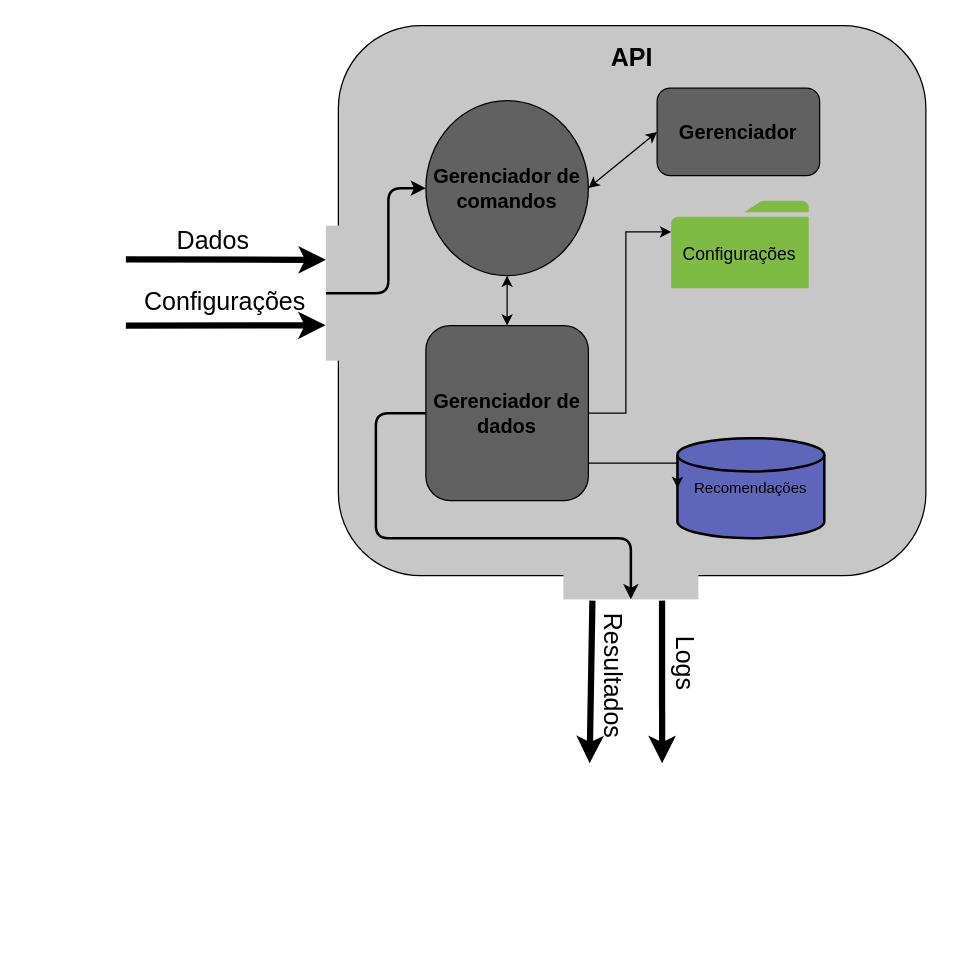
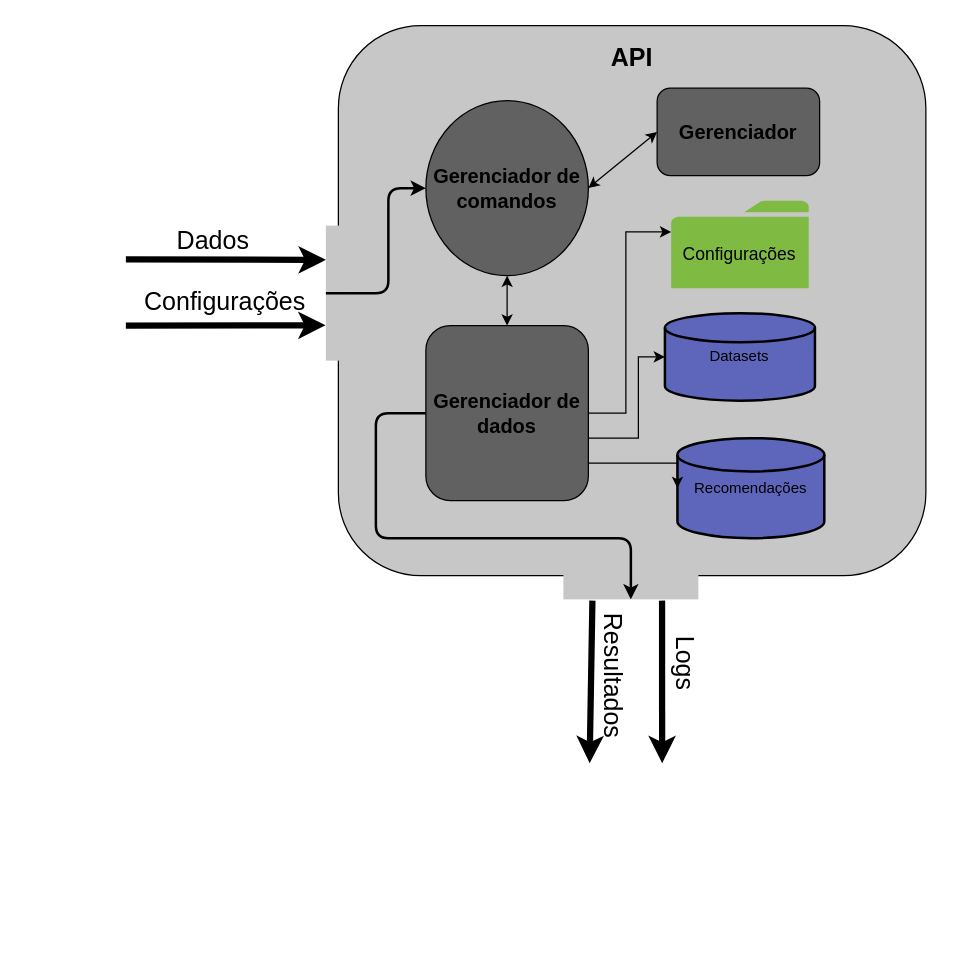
+ <mxCell id="5" value="Datasets" style="strokeWidth=2;html=1;shape=mxgraph.flowchart.database;whiteSpace=wrap;fillColor=#5D66BA;strokeColor=#000000;fontColor=#000000;" parent="1" vertex="1"><mxGeometry x="531.25" y="250" width="120" height="70" as="geometry" /></mxCell>
+ <mxCell id="8" style="edgeStyle=orthogonalEdgeStyle;rounded=0;orthogonalLoop=1;jettySize=auto;html=1;entryX=0;entryY=0.5;entryDx=0;entryDy=0;entryPerimeter=0;strokeColor=#000000;" parent="1" source="10" target="5" edge="1"><mxGeometry relative="1" as="geometry"><Array as="points"><mxPoint x="510" y="350" /><mxPoint x="510" y="285" /></Array></mxGeometry></mxCell>
